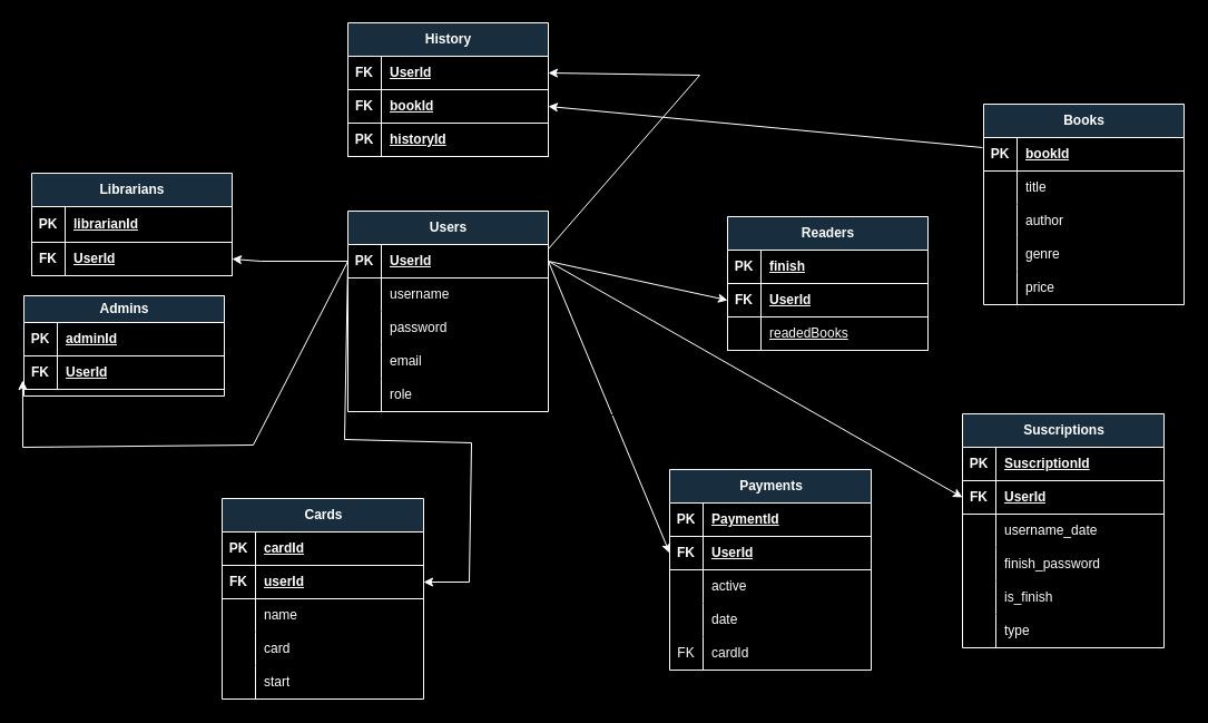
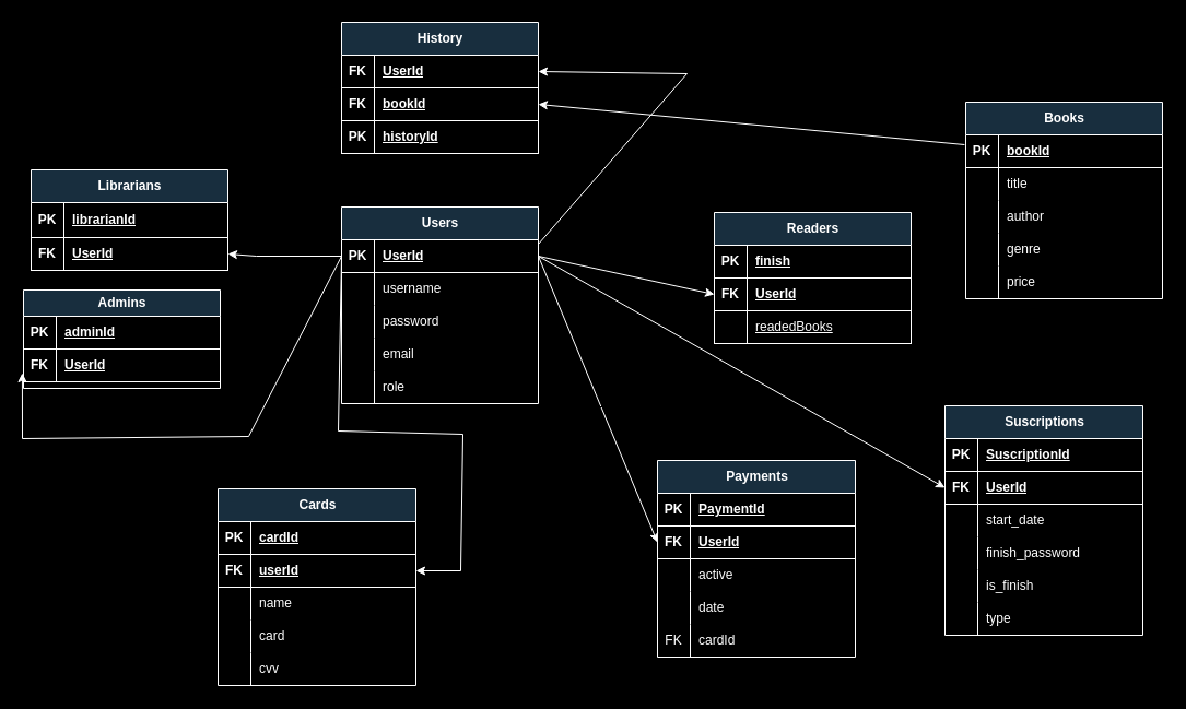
- <mxCell id="67" value="username_date" style="shape=partialRectangle;connectable=0;fillColor=none;top=0;left=0;bottom=0;right=0;align=left;spacingLeft=6;overflow=hidden;whiteSpace=wrap;html=1;strokeColor=#FFFFFF;fontColor=#FFFFFF;" vertex="1" parent="65"><mxGeometry x="30" width="151" height="30" as="geometry"><mxRectangle width="151" height="30" as="alternateBounds" /></mxGeometry></mxCell>
+ <mxCell id="67" value="start_date" style="shape=partialRectangle;connectable=0;fillColor=none;top=0;left=0;bottom=0;right=0;align=left;spacingLeft=6;overflow=hidden;whiteSpace=wrap;html=1;strokeColor=#FFFFFF;fontColor=#FFFFFF;" vertex="1" parent="65"><mxGeometry x="30" width="151" height="30" as="geometry"><mxRectangle width="151" height="30" as="alternateBounds" /></mxGeometry></mxCell>
- <mxCell id="126" value="start" style="shape=partialRectangle;connectable=0;fillColor=none;top=0;left=0;bottom=0;right=0;align=left;spacingLeft=6;overflow=hidden;whiteSpace=wrap;html=1;strokeColor=#FFFFFF;fontColor=#FFFFFF;" vertex="1" parent="124"><mxGeometry x="30" width="151" height="30" as="geometry"><mxRectangle width="151" height="30" as="alternateBounds" /></mxGeometry></mxCell>
+ <mxCell id="126" value="cvv" style="shape=partialRectangle;connectable=0;fillColor=none;top=0;left=0;bottom=0;right=0;align=left;spacingLeft=6;overflow=hidden;whiteSpace=wrap;html=1;strokeColor=#FFFFFF;fontColor=#FFFFFF;" vertex="1" parent="124"><mxGeometry x="30" width="151" height="30" as="geometry"><mxRectangle width="151" height="30" as="alternateBounds" /></mxGeometry></mxCell>
